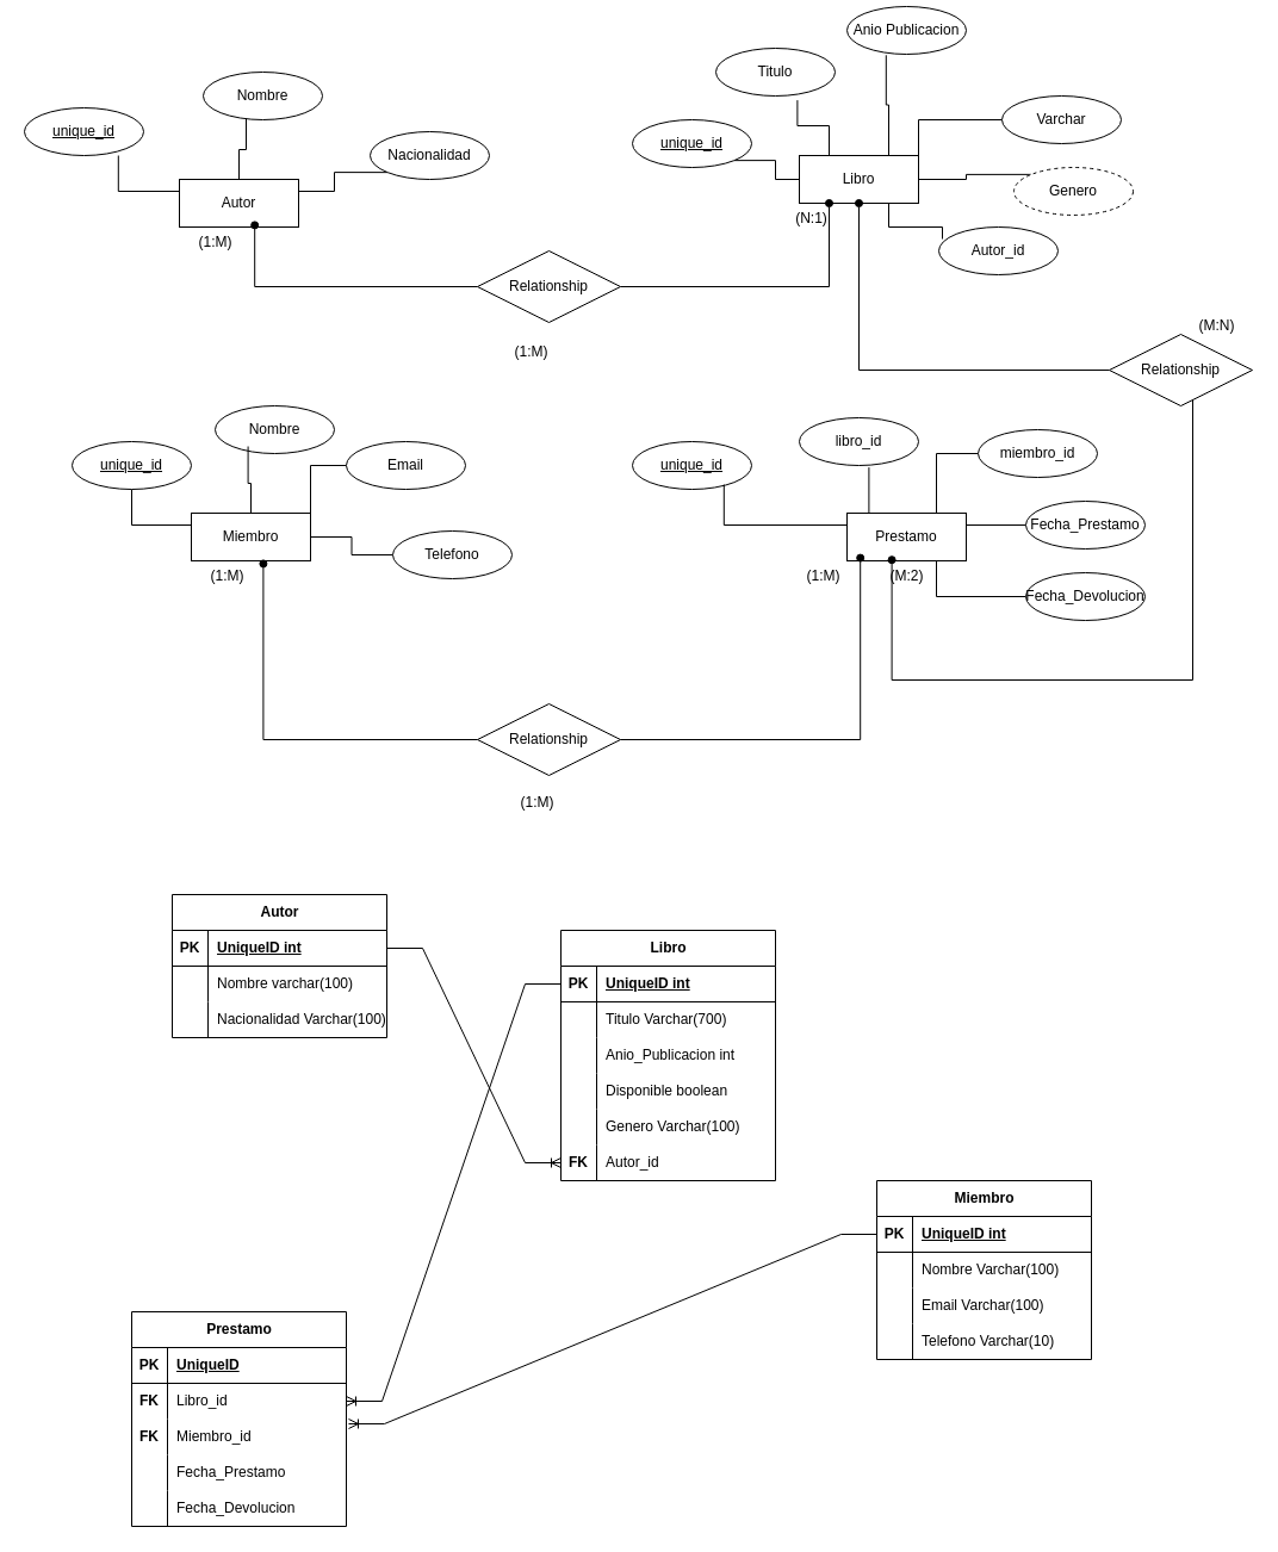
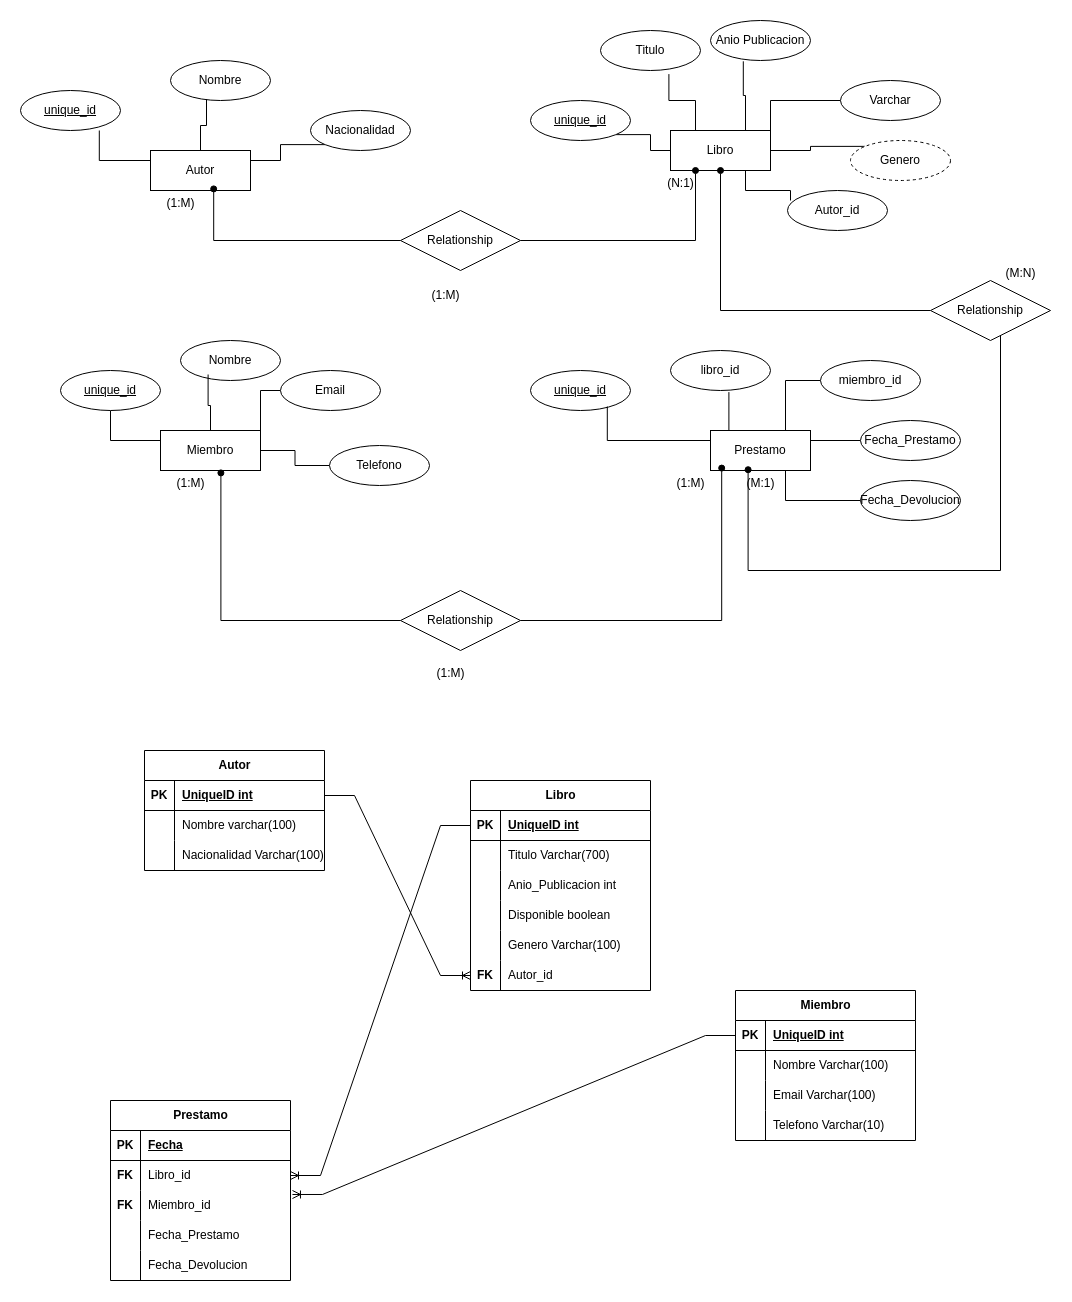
- <mxCell id="23" value="Anio Publicacion" style="ellipse;whiteSpace=wrap;html=1;align=center;" vertex="1" parent="1"><mxGeometry x="710" y="5" width="100" height="40" as="geometry" /></mxCell>
+ <mxCell id="23" value="Anio Publicacion" style="ellipse;whiteSpace=wrap;html=1;align=center;" vertex="1" parent="1"><mxGeometry x="710" y="20" width="100" height="40" as="geometry" /></mxCell>
- <mxCell id="22" value="Titulo" style="ellipse;whiteSpace=wrap;html=1;align=center;" vertex="1" parent="1"><mxGeometry x="600" y="40" width="100" height="40" as="geometry" /></mxCell>
+ <mxCell id="22" value="Titulo" style="ellipse;whiteSpace=wrap;html=1;align=center;" vertex="1" parent="1"><mxGeometry x="600" y="30" width="100" height="40" as="geometry" /></mxCell>
- <mxCell id="28" value="Email" style="ellipse;whiteSpace=wrap;html=1;align=center;" vertex="1" parent="1"><mxGeometry x="290" y="370" width="100" height="40" as="geometry" /></mxCell>
+ <mxCell id="28" value="Email" style="ellipse;whiteSpace=wrap;html=1;align=center;" vertex="1" parent="1"><mxGeometry x="280" y="370" width="100" height="40" as="geometry" /></mxCell>
- <mxCell id="57" value="(M:2)" style="text;html=1;align=center;verticalAlign=middle;resizable=0;points=[];autosize=1;strokeColor=none;fillColor=none;" vertex="1" parent="1"><mxGeometry x="735" y="468" width="50" height="30" as="geometry" /></mxCell>
+ <mxCell id="57" value="(M:1)" style="text;html=1;align=center;verticalAlign=middle;resizable=0;points=[];autosize=1;strokeColor=none;fillColor=none;" vertex="1" parent="1"><mxGeometry x="735" y="468" width="50" height="30" as="geometry" /></mxCell>
- <mxCell id="91" value="UniqueID" style="shape=partialRectangle;connectable=0;fillColor=none;top=0;left=0;bottom=0;right=0;align=left;spacingLeft=6;fontStyle=5;overflow=hidden;whiteSpace=wrap;html=1;" vertex="1" parent="89"><mxGeometry x="30" width="150" height="30" as="geometry"><mxRectangle width="150" height="30" as="alternateBounds" /></mxGeometry></mxCell>
+ <mxCell id="91" value="Fecha" style="shape=partialRectangle;connectable=0;fillColor=none;top=0;left=0;bottom=0;right=0;align=left;spacingLeft=6;fontStyle=5;overflow=hidden;whiteSpace=wrap;html=1;" vertex="1" parent="89"><mxGeometry x="30" width="150" height="30" as="geometry"><mxRectangle width="150" height="30" as="alternateBounds" /></mxGeometry></mxCell>
